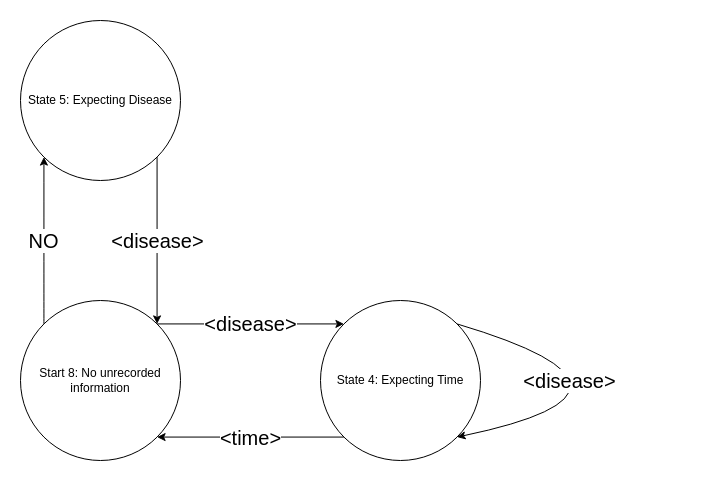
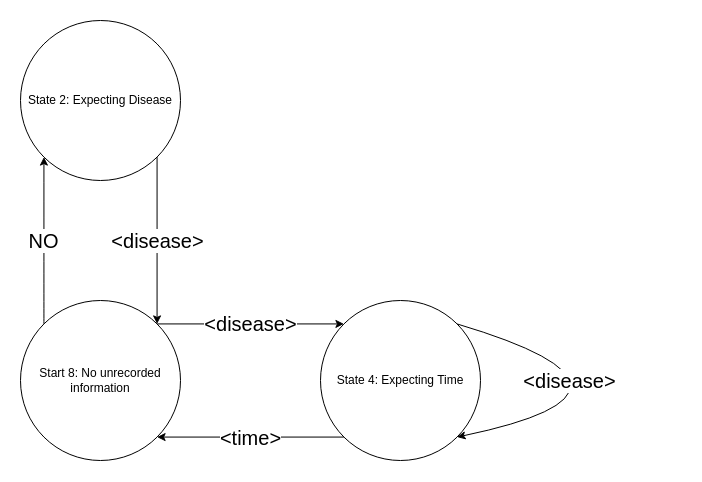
- <mxCell id="4" value="State 5: Expecting Disease" style="ellipse;whiteSpace=wrap;html=1;aspect=fixed;" vertex="1" parent="1"><mxGeometry x="20" y="20" width="160" height="160" as="geometry" /></mxCell>
+ <mxCell id="4" value="State 2: Expecting Disease" style="ellipse;whiteSpace=wrap;html=1;aspect=fixed;" vertex="1" parent="1"><mxGeometry x="20" y="20" width="160" height="160" as="geometry" /></mxCell>
